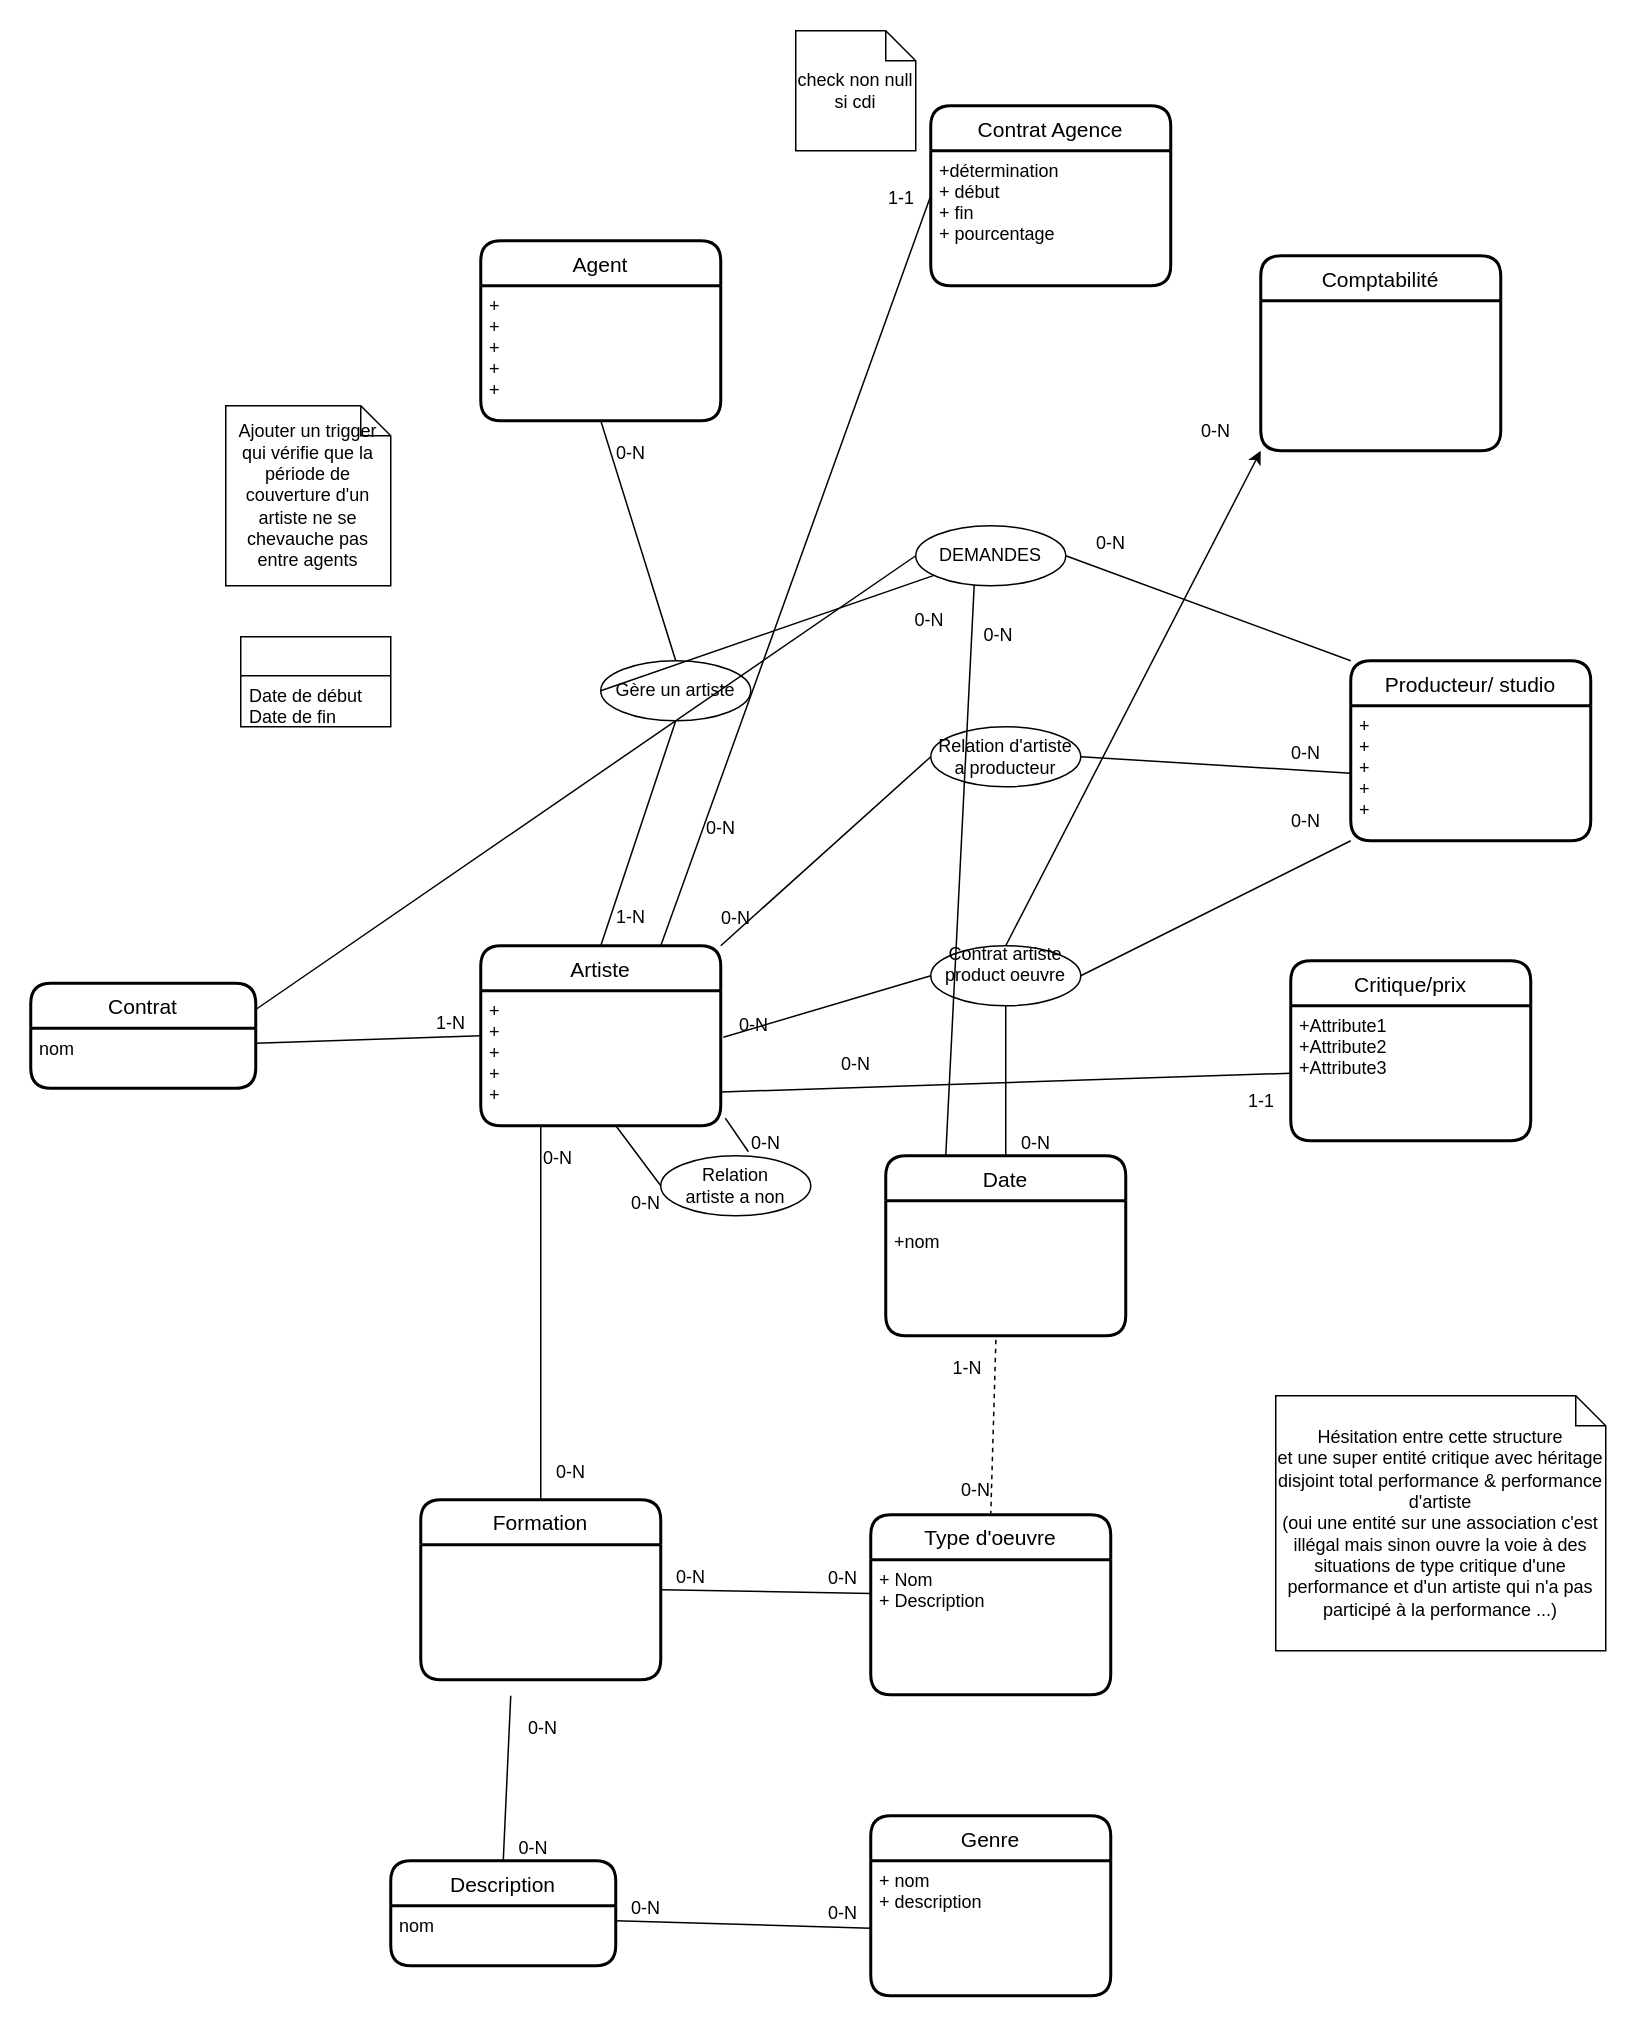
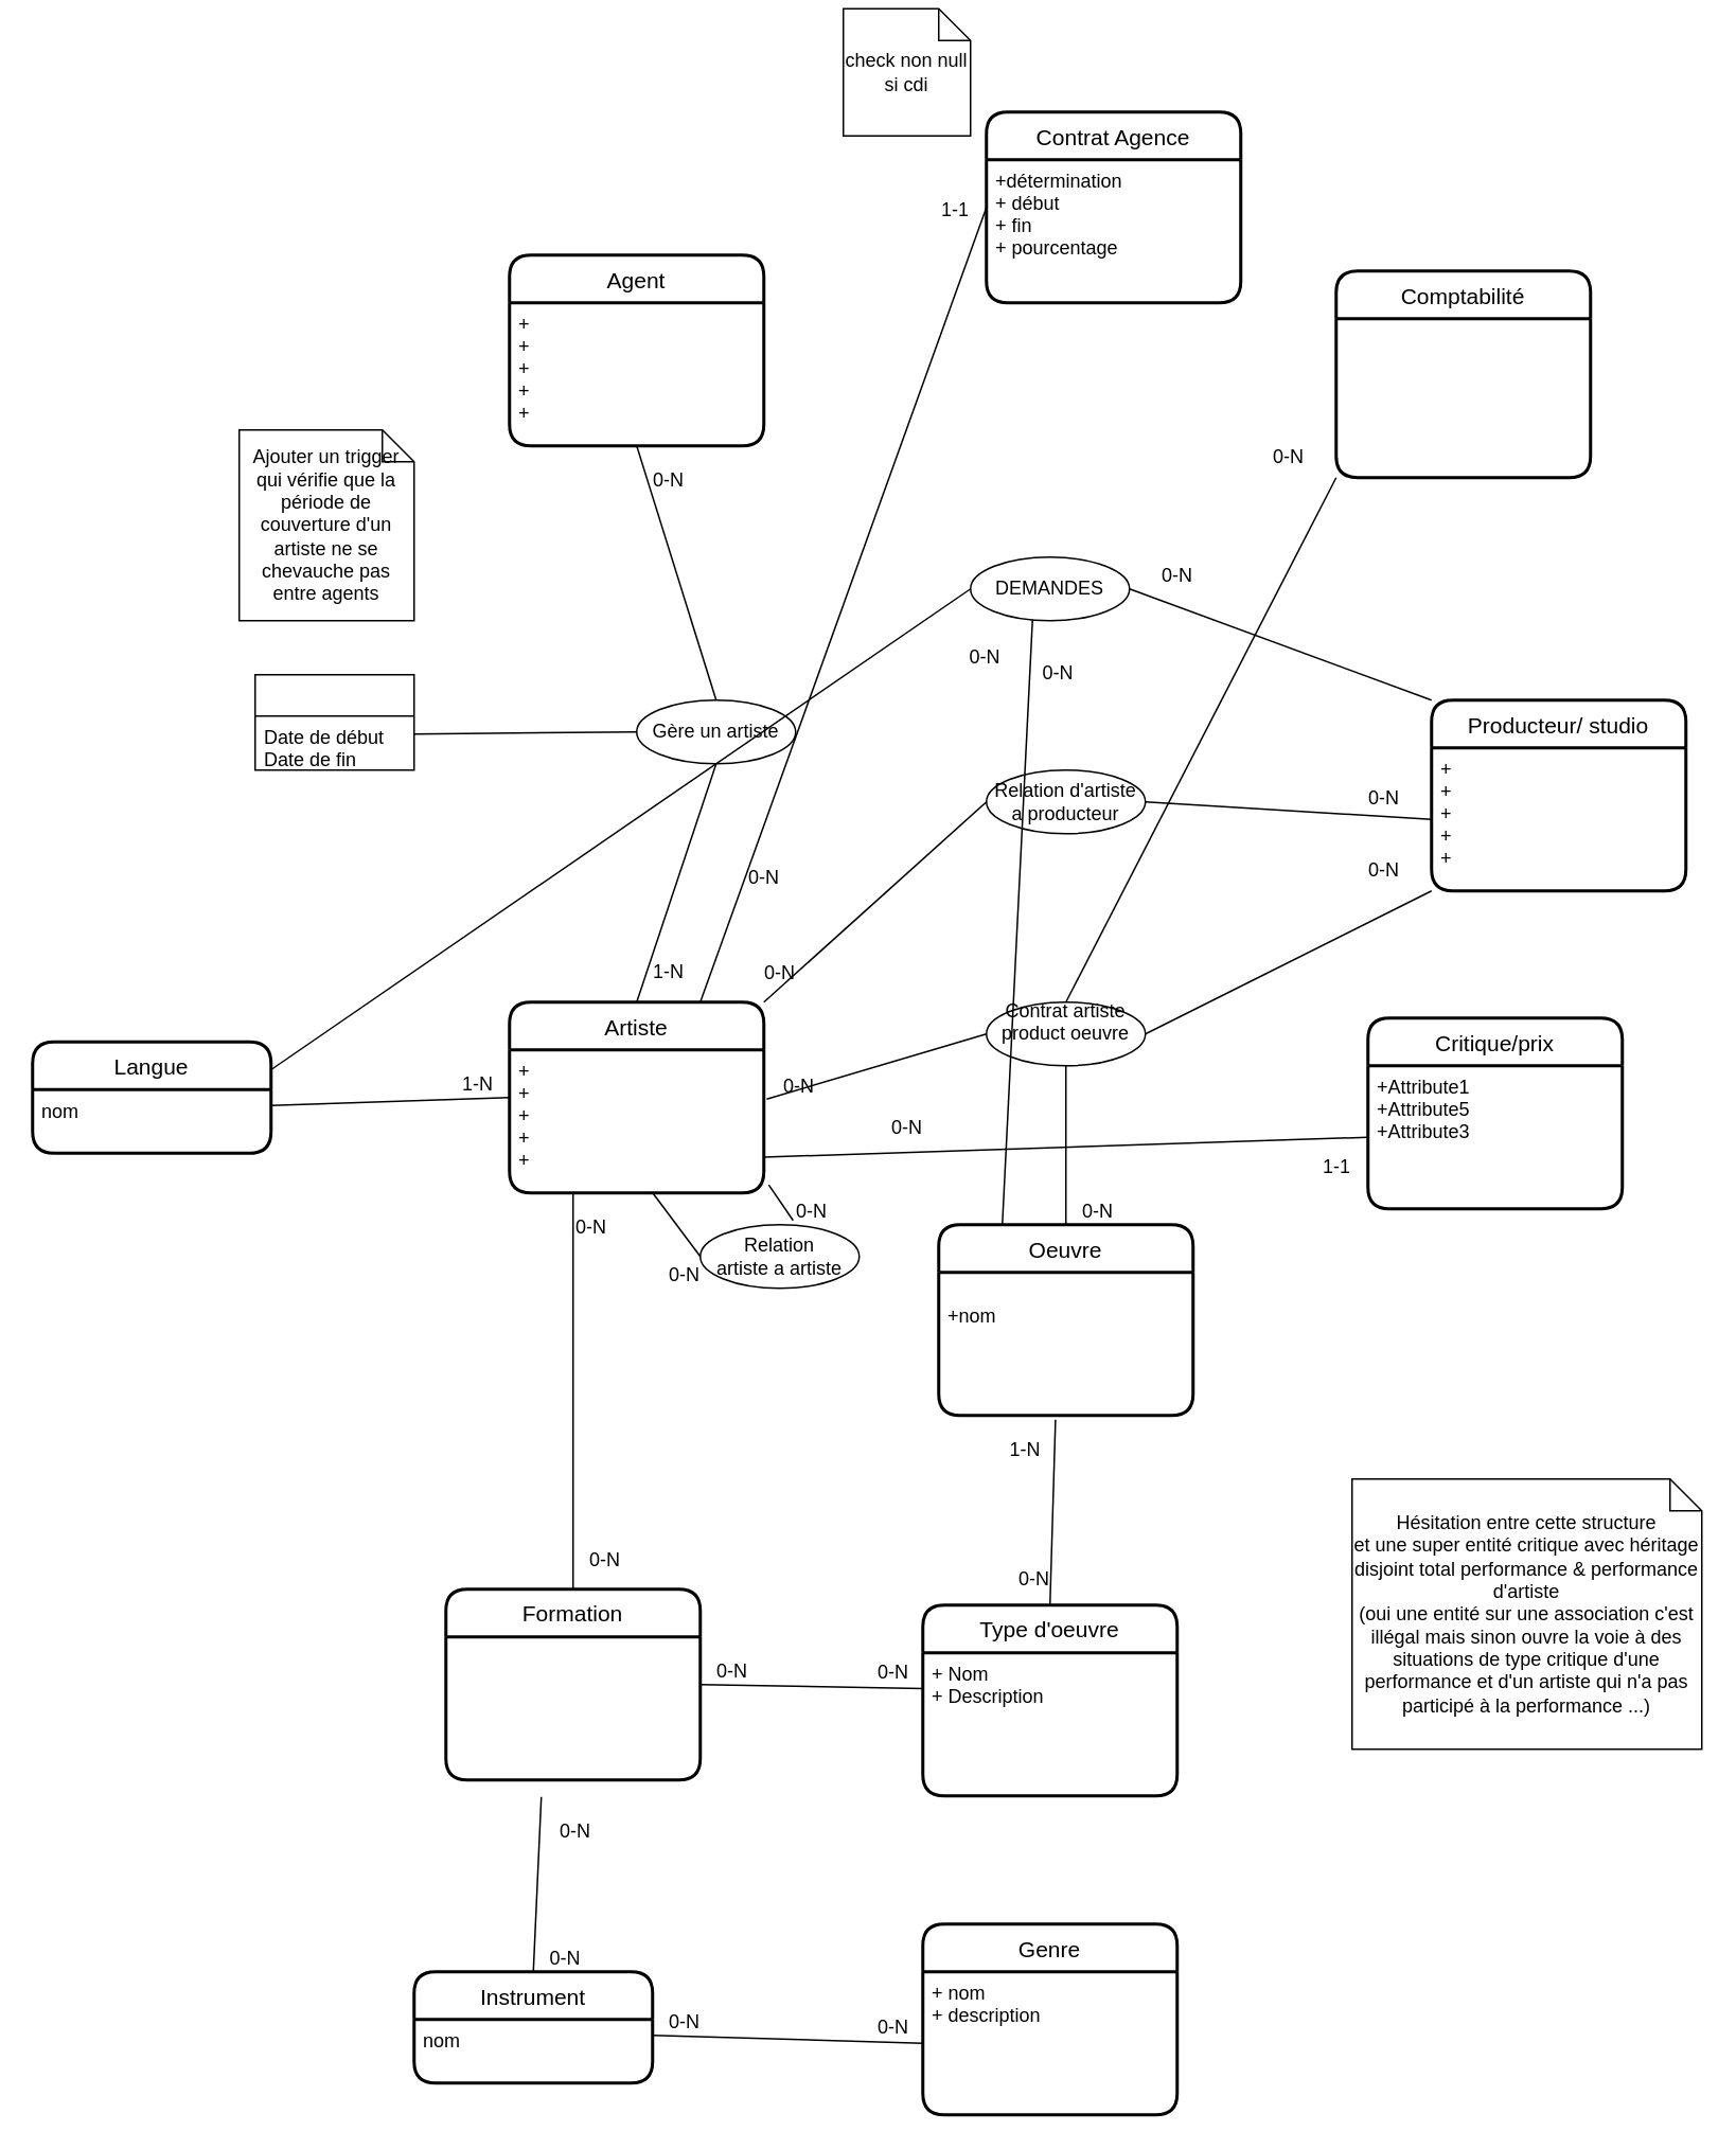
- <mxCell id="68" value="check non null si cdi" style="shape=note;size=20;whiteSpace=wrap;html=1;" vertex="1" parent="1"><mxGeometry x="530" y="20" width="80" height="80" as="geometry" /></mxCell>
+ <mxCell id="68" value="check non null si cdi" style="shape=note;size=20;whiteSpace=wrap;html=1;" vertex="1" parent="1"><mxGeometry x="530" y="5" width="80" height="80" as="geometry" /></mxCell>
- <mxCell id="69" value="" style="endArrow=classic;html=1;rounded=0;entryX=0;entryY=1;entryDx=0;entryDy=0;exitX=0.5;exitY=0;exitDx=0;exitDy=0;" edge="1" parent="1" source="63" target="52"><mxGeometry relative="1" as="geometry"><mxPoint x="730" y="660" as="sourcePoint" /><mxPoint x="910" y="570" as="targetPoint" /></mxGeometry></mxCell>
+ <mxCell id="69" value="" style="endArrow=none;html=1;rounded=0;entryX=0;entryY=1;entryDx=0;entryDy=0;exitX=0.5;exitY=0;exitDx=0;exitDy=0;" edge="1" parent="1" source="63" target="52"><mxGeometry relative="1" as="geometry"><mxPoint x="730" y="660" as="sourcePoint" /><mxPoint x="910" y="570" as="targetPoint" /></mxGeometry></mxCell>
- <mxCell id="42" value="" style="endArrow=none;html=1;rounded=0;exitX=0;exitY=0.5;exitDx=0;exitDy=0;" parent="1" source="34" target="71" edge="1"><mxGeometry relative="1" as="geometry"><mxPoint x="220" y="470" as="sourcePoint" /><mxPoint x="220" y="530" as="targetPoint" /></mxGeometry></mxCell>
+ <mxCell id="42" value="" style="endArrow=none;html=1;rounded=0;entryX=1;entryY=0.333;entryDx=0;entryDy=0;exitX=0;exitY=0.5;exitDx=0;exitDy=0;entryPerimeter=0;" parent="1" source="34" target="41" edge="1"><mxGeometry relative="1" as="geometry"><mxPoint x="220" y="470" as="sourcePoint" /><mxPoint x="220" y="530" as="targetPoint" /></mxGeometry></mxCell>
- <mxCell id="17" value="Contrat" style="swimlane;childLayout=stackLayout;horizontal=1;startSize=30;horizontalStack=0;rounded=1;fontSize=14;fontStyle=0;strokeWidth=2;resizeParent=0;resizeLast=1;shadow=0;dashed=0;align=center;" parent="1" vertex="1"><mxGeometry x="20" y="655" width="150" height="70" as="geometry" /></mxCell>
+ <mxCell id="17" value="Langue" style="swimlane;childLayout=stackLayout;horizontal=1;startSize=30;horizontalStack=0;rounded=1;fontSize=14;fontStyle=0;strokeWidth=2;resizeParent=0;resizeLast=1;shadow=0;dashed=0;align=center;" parent="1" vertex="1"><mxGeometry x="20" y="655" width="150" height="70" as="geometry" /></mxCell>
- <mxCell id="27" value="+Attribute1&#10;+Attribute2&#10;+Attribute3" style="align=left;strokeColor=none;fillColor=none;spacingLeft=4;fontSize=12;verticalAlign=top;resizable=0;rotatable=0;part=1;" vertex="1" parent="26"><mxGeometry y="30" width="160" height="90" as="geometry" /></mxCell>
+ <mxCell id="27" value="+Attribute1&#10;+Attribute5&#10;+Attribute3" style="align=left;strokeColor=none;fillColor=none;spacingLeft=4;fontSize=12;verticalAlign=top;resizable=0;rotatable=0;part=1;" vertex="1" parent="26"><mxGeometry y="30" width="160" height="90" as="geometry" /></mxCell>
- <mxCell id="4" value="Date" style="swimlane;childLayout=stackLayout;horizontal=1;startSize=30;horizontalStack=0;rounded=1;fontSize=14;fontStyle=0;strokeWidth=2;resizeParent=0;resizeLast=1;shadow=0;dashed=0;align=center;" parent="1" vertex="1"><mxGeometry x="590" y="770" width="160" height="120" as="geometry" /></mxCell>
+ <mxCell id="4" value="Oeuvre" style="swimlane;childLayout=stackLayout;horizontal=1;startSize=30;horizontalStack=0;rounded=1;fontSize=14;fontStyle=0;strokeWidth=2;resizeParent=0;resizeLast=1;shadow=0;dashed=0;align=center;" parent="1" vertex="1"><mxGeometry x="590" y="770" width="160" height="120" as="geometry" /></mxCell>
- <mxCell id="53" value="Relation &lt;br&gt;artiste a non" style="ellipse;whiteSpace=wrap;html=1;align=center;" parent="1" vertex="1"><mxGeometry x="440" y="770" width="100" height="40" as="geometry" /></mxCell>
+ <mxCell id="53" value="Relation &lt;br&gt;artiste a artiste" style="ellipse;whiteSpace=wrap;html=1;align=center;" parent="1" vertex="1"><mxGeometry x="440" y="770" width="100" height="40" as="geometry" /></mxCell>
- <mxCell id="21" value="" style="endArrow=none;html=1;rounded=0;exitX=0.459;exitY=1.03;exitDx=0;exitDy=0;exitPerimeter=0;entryX=0.5;entryY=0;entryDx=0;entryDy=0;dashed=1;" parent="1" source="5" target="2" edge="1"><mxGeometry relative="1" as="geometry"><mxPoint x="890" y="930" as="sourcePoint" /><mxPoint x="840" y="1099.83" as="targetPoint" /></mxGeometry></mxCell>
+ <mxCell id="21" value="" style="endArrow=none;html=1;rounded=0;exitX=0.459;exitY=1.03;exitDx=0;exitDy=0;exitPerimeter=0;entryX=0.5;entryY=0;entryDx=0;entryDy=0;" parent="1" source="5" target="2" edge="1"><mxGeometry relative="1" as="geometry"><mxPoint x="890" y="930" as="sourcePoint" /><mxPoint x="840" y="1099.83" as="targetPoint" /></mxGeometry></mxCell>
- <mxCell id="45" value="Description" style="swimlane;childLayout=stackLayout;horizontal=1;startSize=30;horizontalStack=0;rounded=1;fontSize=14;fontStyle=0;strokeWidth=2;resizeParent=0;resizeLast=1;shadow=0;dashed=0;align=center;" parent="1" vertex="1"><mxGeometry y="1240" width="150" height="70" as="geometry" x="260" /></mxCell>
+ <mxCell id="45" value="Instrument" style="swimlane;childLayout=stackLayout;horizontal=1;startSize=30;horizontalStack=0;rounded=1;fontSize=14;fontStyle=0;strokeWidth=2;resizeParent=0;resizeLast=1;shadow=0;dashed=0;align=center;" parent="1" vertex="1"><mxGeometry y="1240" width="150" height="70" as="geometry" x="260" /></mxCell>
